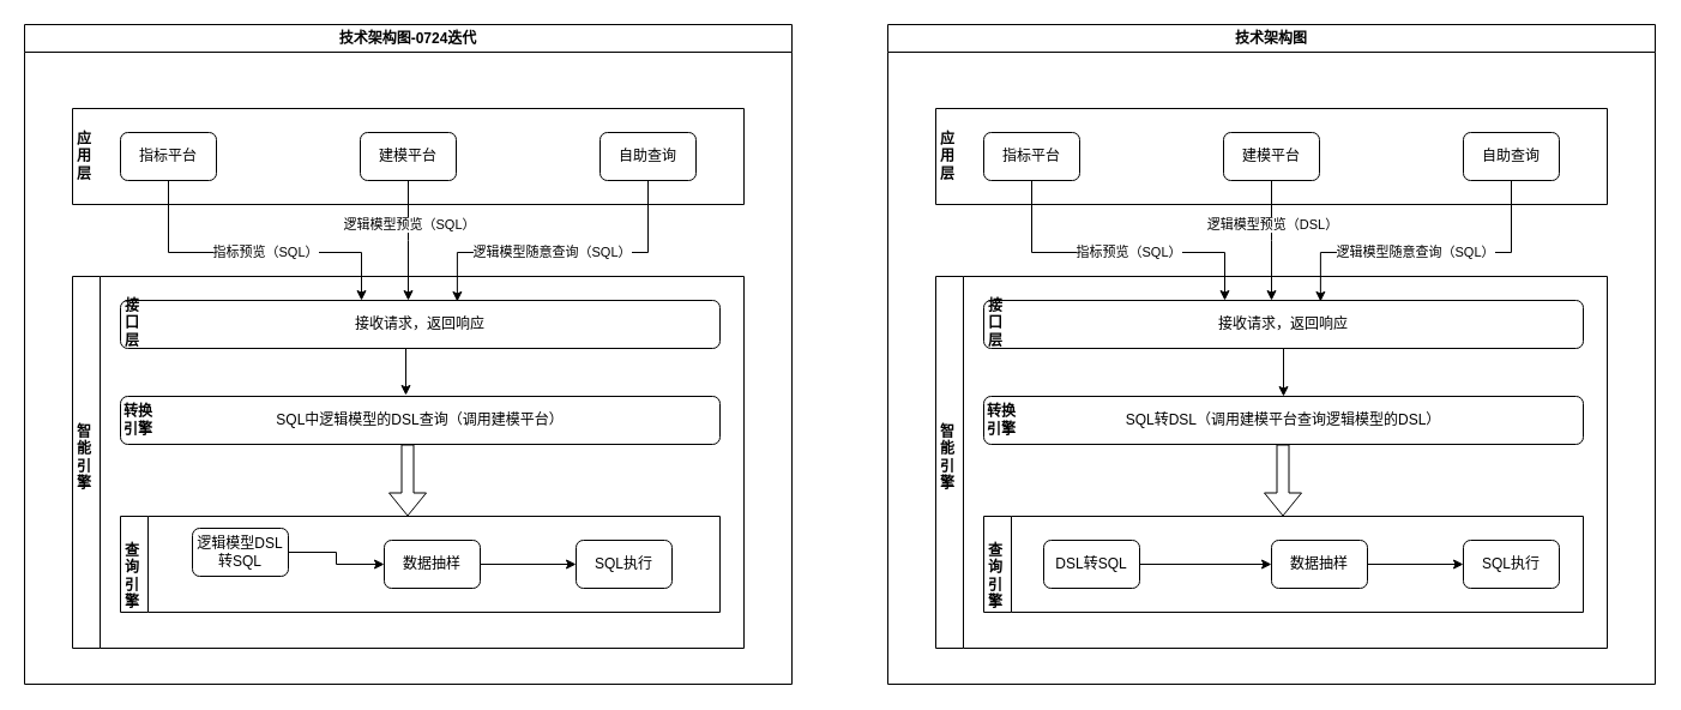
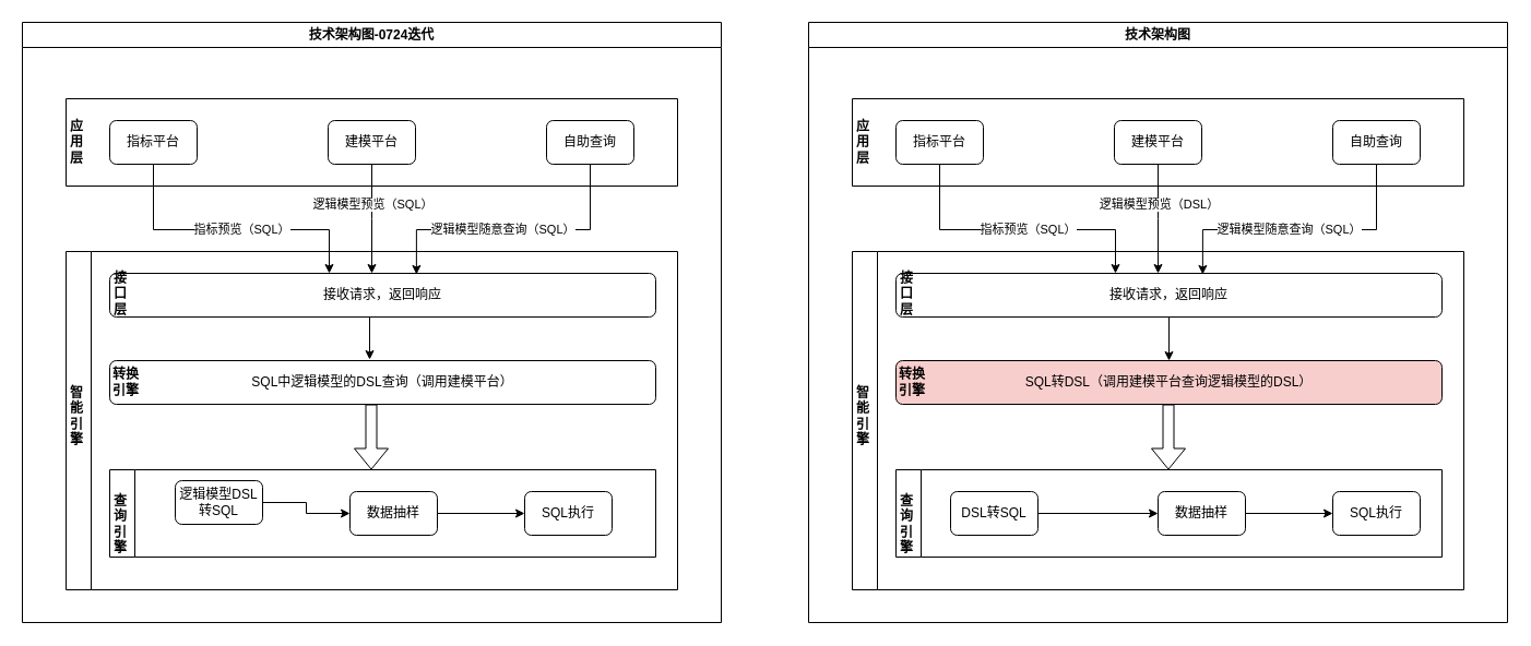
- <mxCell id="43" value="SQL转DSL（调用建模平台查询逻辑模型的DSL）" style="rounded=1;whiteSpace=wrap;html=1;" vertex="1" parent="29"><mxGeometry x="80" y="310" width="500" height="40" as="geometry" /></mxCell>
+ <mxCell id="43" value="SQL转DSL（调用建模平台查询逻辑模型的DSL）" style="rounded=1;whiteSpace=wrap;html=1;fillColor=#f8cecc;" vertex="1" parent="29"><mxGeometry x="80" y="310" width="500" height="40" as="geometry" /></mxCell>
